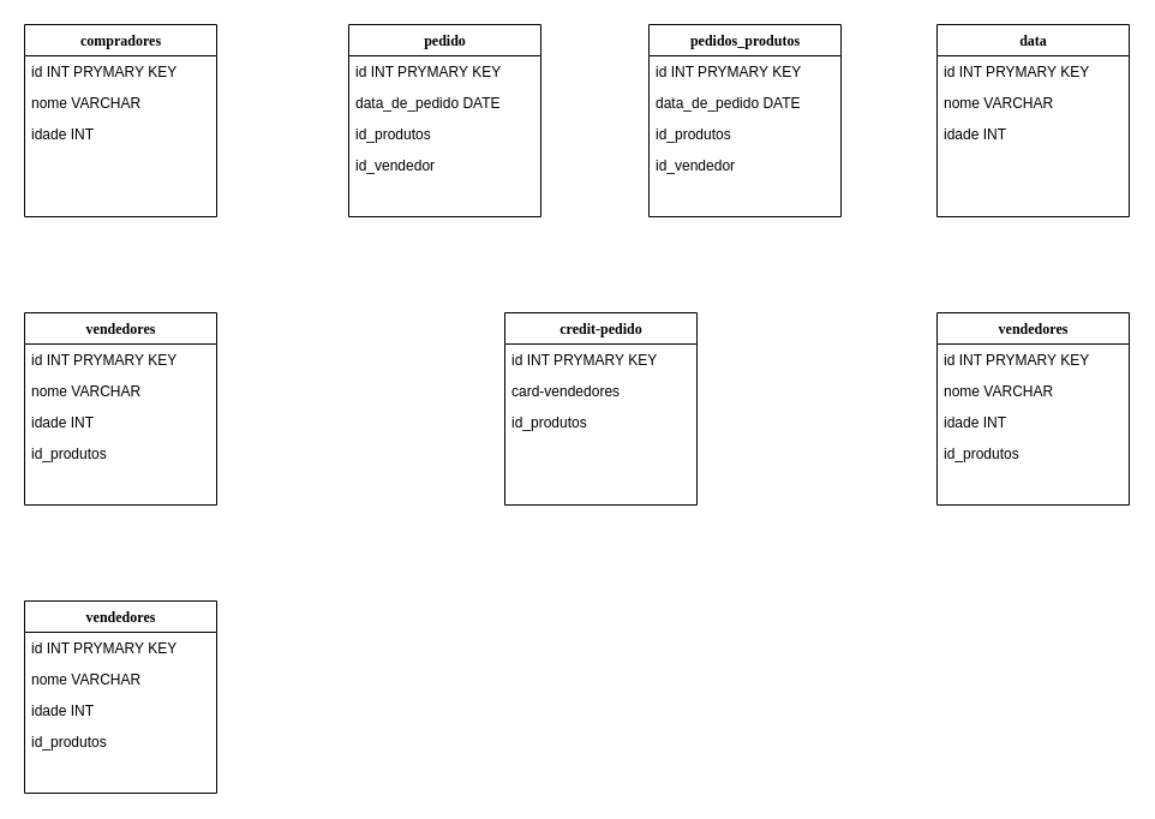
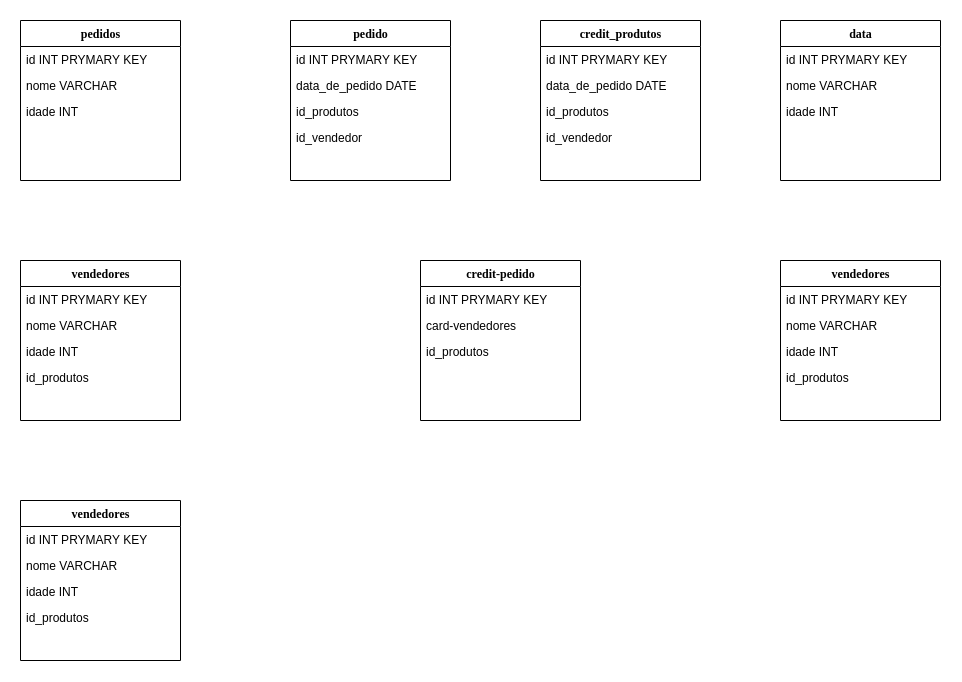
- <mxCell id="2" value="compradores" style="swimlane;html=1;fontStyle=1;align=center;verticalAlign=top;childLayout=stackLayout;horizontal=1;startSize=26;horizontalStack=0;resizeParent=1;resizeLast=0;collapsible=1;marginBottom=0;swimlaneFillColor=#ffffff;rounded=0;shadow=0;comic=0;labelBackgroundColor=none;strokeWidth=1;fillColor=none;fontFamily=Verdana;fontSize=12" parent="1" vertex="1"><mxGeometry x="20" y="20" width="160" height="160" as="geometry" /></mxCell>
+ <mxCell id="2" value="pedidos" style="swimlane;html=1;fontStyle=1;align=center;verticalAlign=top;childLayout=stackLayout;horizontal=1;startSize=26;horizontalStack=0;resizeParent=1;resizeLast=0;collapsible=1;marginBottom=0;swimlaneFillColor=#ffffff;rounded=0;shadow=0;comic=0;labelBackgroundColor=none;strokeWidth=1;fillColor=none;fontFamily=Verdana;fontSize=12" parent="1" vertex="1"><mxGeometry x="20" y="20" width="160" height="160" as="geometry" /></mxCell>
- <mxCell id="35" value="pedidos_produtos" style="swimlane;html=1;fontStyle=1;align=center;verticalAlign=top;childLayout=stackLayout;horizontal=1;startSize=26;horizontalStack=0;resizeParent=1;resizeLast=0;collapsible=1;marginBottom=0;swimlaneFillColor=#ffffff;rounded=0;shadow=0;comic=0;labelBackgroundColor=none;strokeWidth=1;fillColor=none;fontFamily=Verdana;fontSize=12" vertex="1" parent="1"><mxGeometry x="540" y="20" width="160" height="160" as="geometry" /></mxCell>
+ <mxCell id="35" value="credit_produtos" style="swimlane;html=1;fontStyle=1;align=center;verticalAlign=top;childLayout=stackLayout;horizontal=1;startSize=26;horizontalStack=0;resizeParent=1;resizeLast=0;collapsible=1;marginBottom=0;swimlaneFillColor=#ffffff;rounded=0;shadow=0;comic=0;labelBackgroundColor=none;strokeWidth=1;fillColor=none;fontFamily=Verdana;fontSize=12" vertex="1" parent="1"><mxGeometry x="540" y="20" width="160" height="160" as="geometry" /></mxCell>
